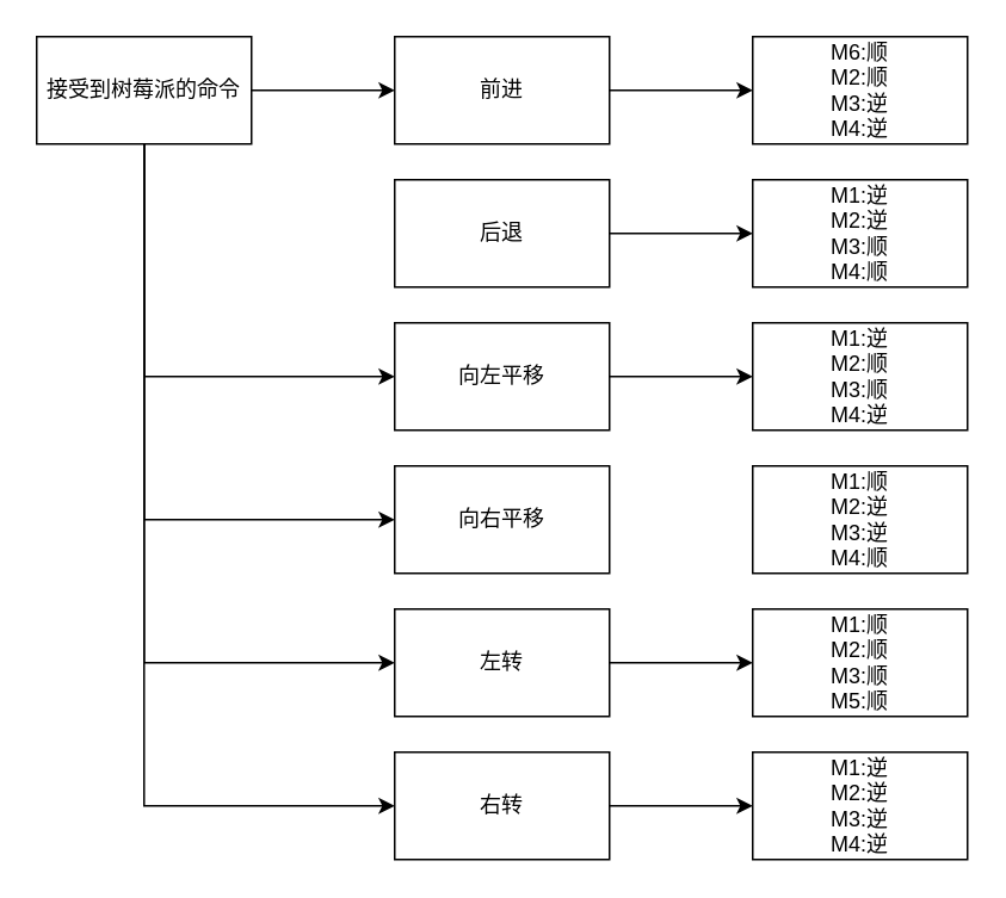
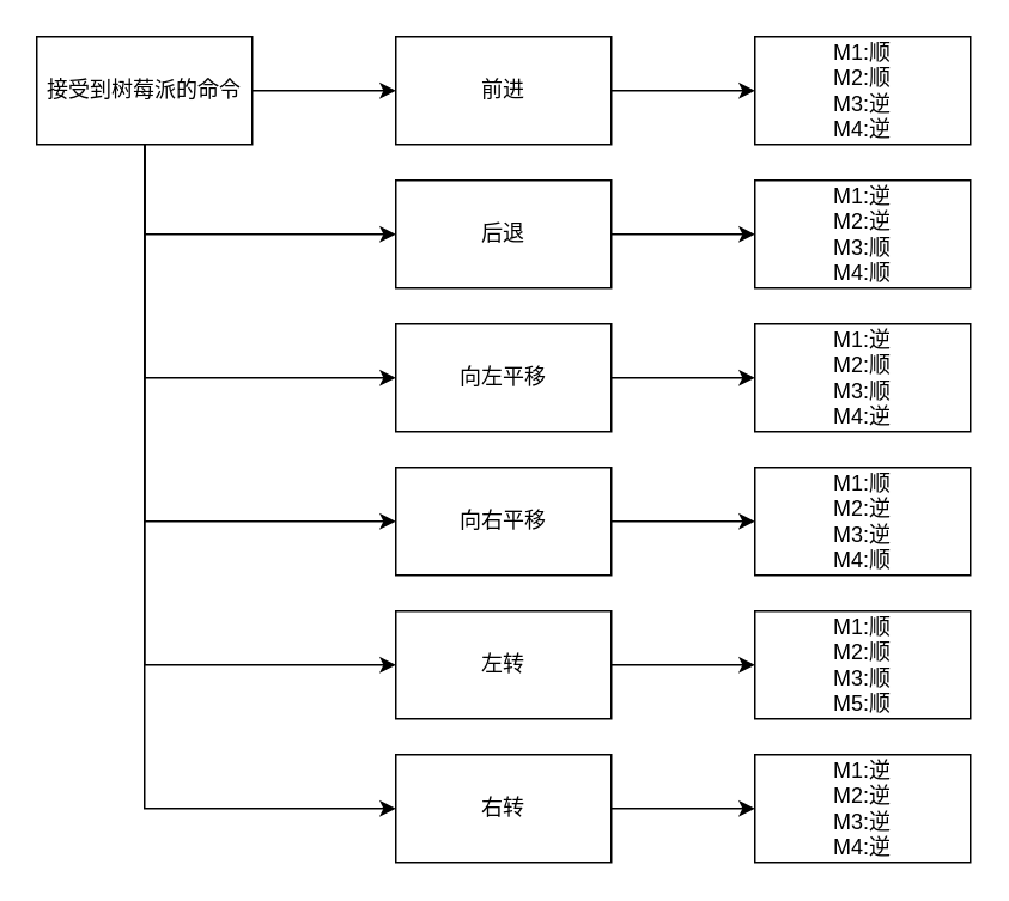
- <mxCell id="33" value="M6:顺&lt;br&gt;M2:顺&lt;br&gt;M3:逆&lt;br&gt;M4:逆" style="text;html=1;strokeColor=none;fillColor=none;align=center;verticalAlign=middle;whiteSpace=wrap;rounded=0;" vertex="1" parent="1"><mxGeometry x="420" width="120" height="60" as="geometry" y="20" /></mxCell>
+ <mxCell id="33" value="M1:顺&lt;br&gt;M2:顺&lt;br&gt;M3:逆&lt;br&gt;M4:逆" style="text;html=1;strokeColor=none;fillColor=none;align=center;verticalAlign=middle;whiteSpace=wrap;rounded=0;" vertex="1" parent="1"><mxGeometry x="420" width="120" height="60" as="geometry" y="20" /></mxCell>
+ <mxCell id="12" style="edgeStyle=orthogonalEdgeStyle;rounded=0;orthogonalLoop=1;jettySize=auto;html=1;exitX=0.5;exitY=1;exitDx=0;exitDy=0;entryX=0;entryY=0.5;entryDx=0;entryDy=0;" edge="1" parent="1" source="17" target="21"><mxGeometry relative="1" as="geometry"><mxPoint x="80" y="140" as="targetPoint" /></mxGeometry></mxCell>
+ <mxCell id="24" style="edgeStyle=orthogonalEdgeStyle;rounded=0;orthogonalLoop=1;jettySize=auto;html=1;exitX=1;exitY=0.5;exitDx=0;exitDy=0;entryX=0;entryY=0.5;entryDx=0;entryDy=0;" edge="1" parent="1" source="25" target="32"><mxGeometry relative="1" as="geometry" /></mxCell>
